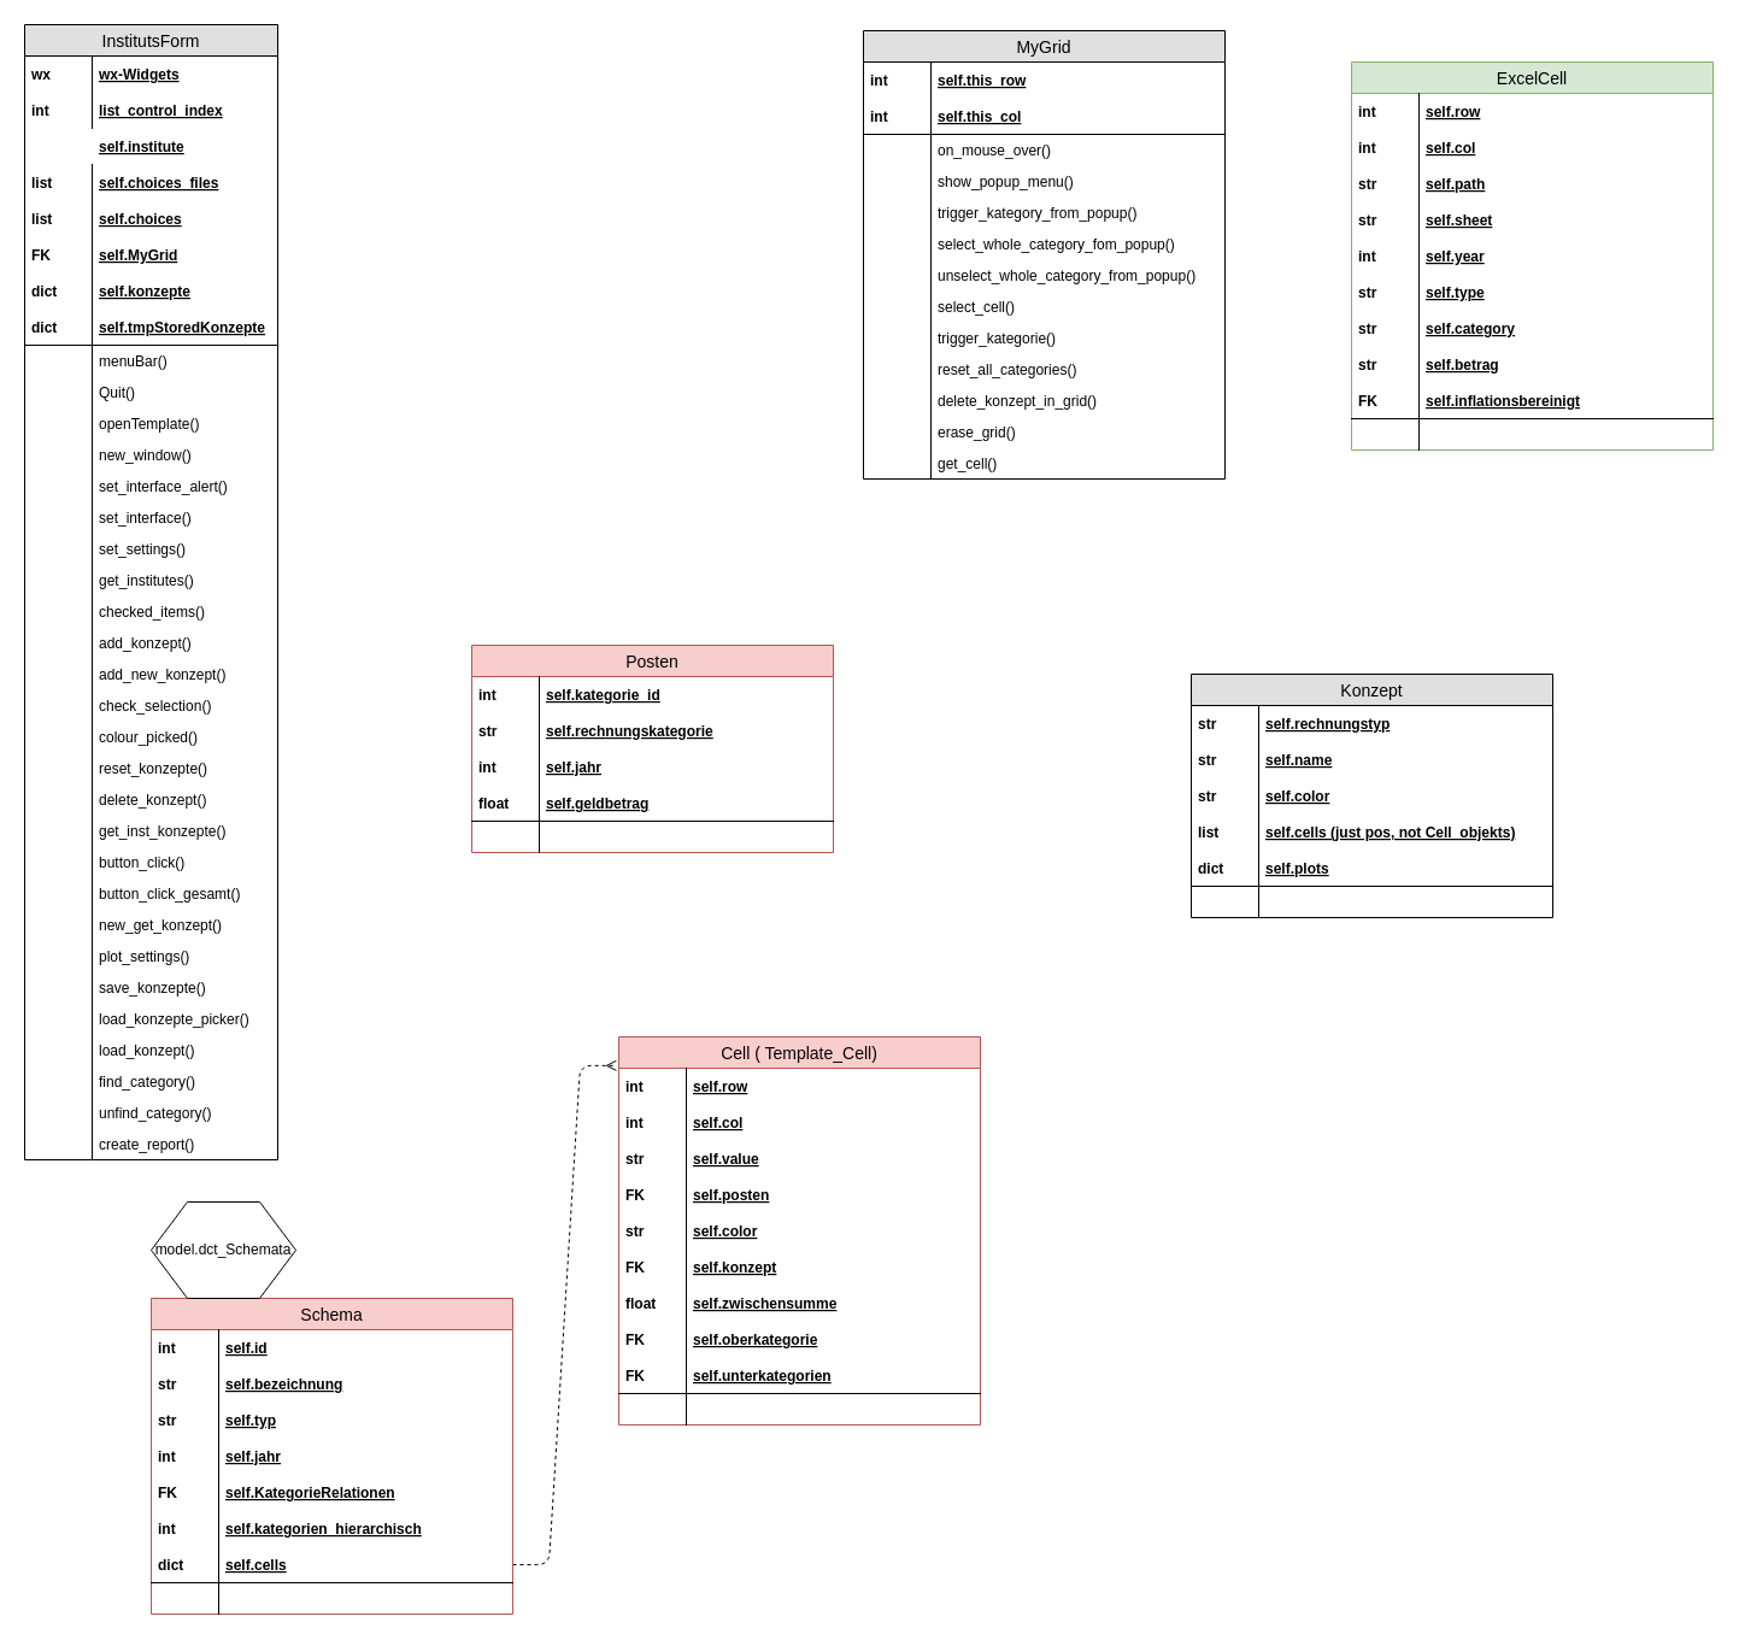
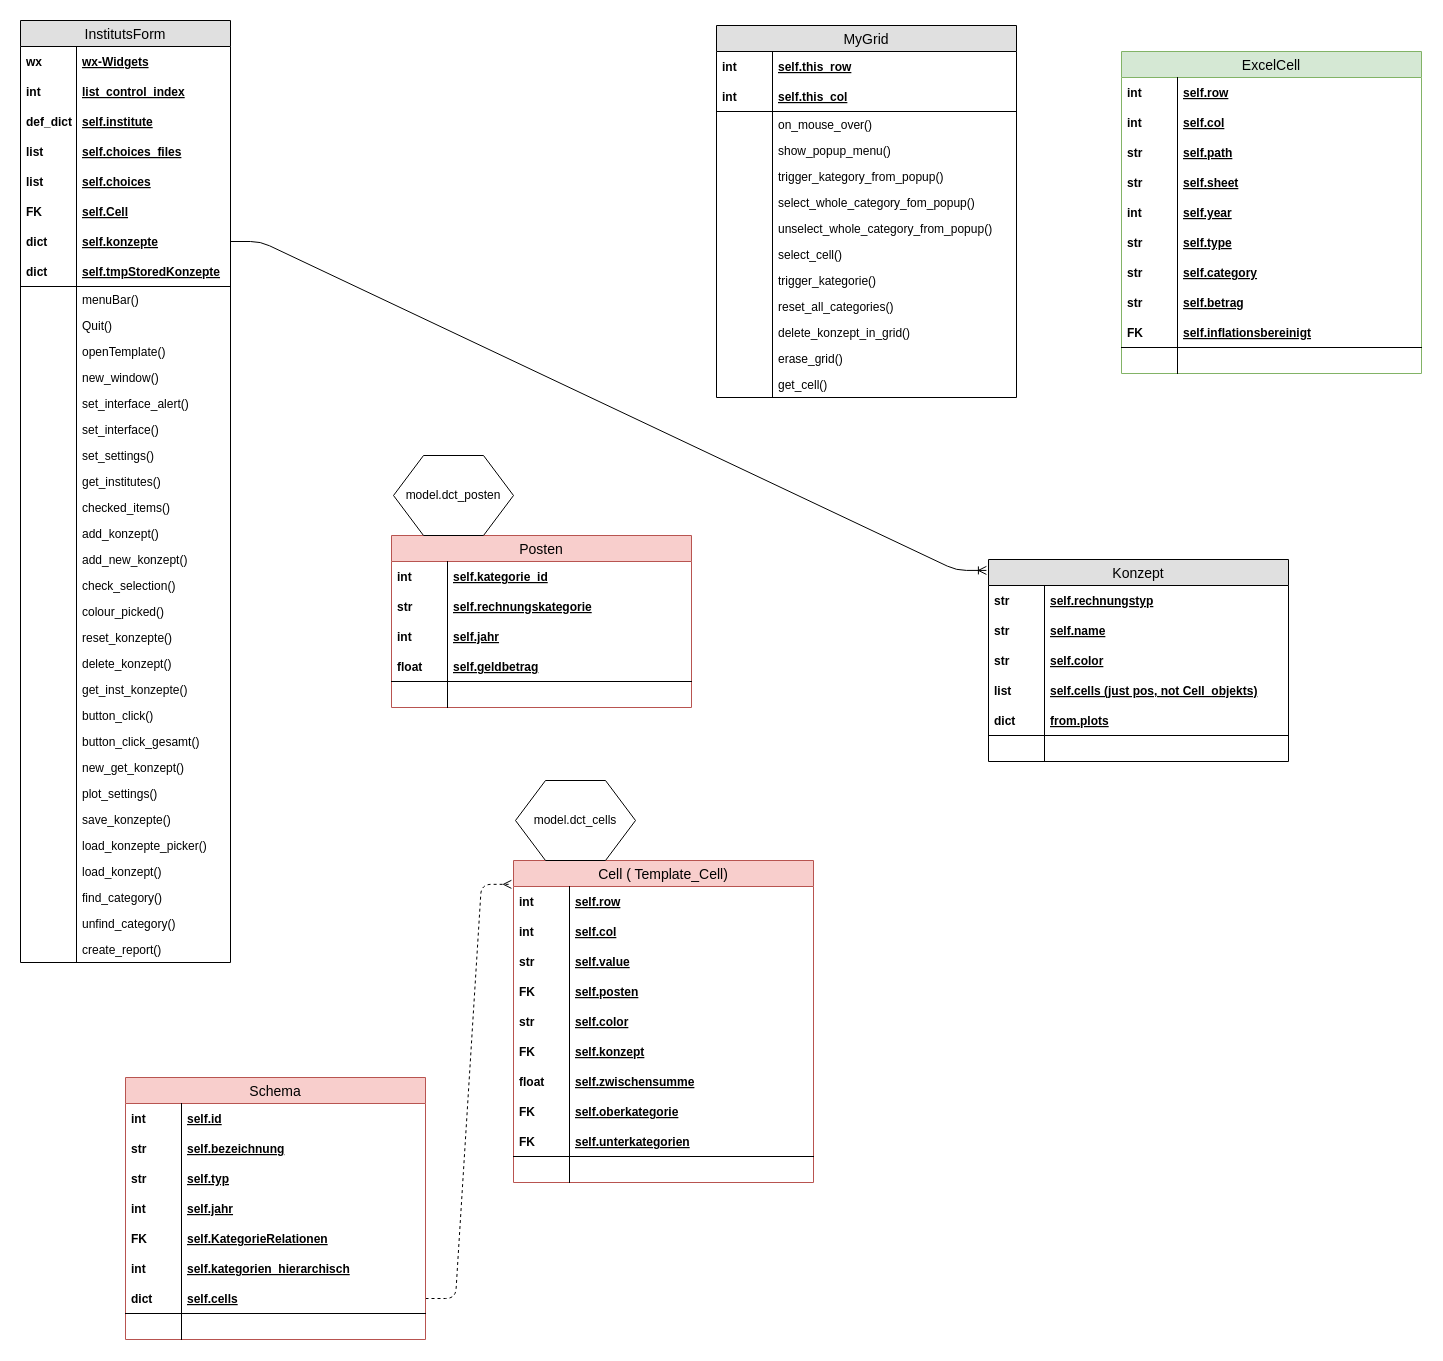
+ <mxCell id="8" value="def_dict" style="shape=partialRectangle;fontStyle=1;top=0;left=0;bottom=0;fillColor=none;align=left;verticalAlign=middle;spacingLeft=4;spacingRight=4;overflow=hidden;rotatable=0;points=[];portConstraint=eastwest;part=1;fontSize=12;" parent="7" vertex="1" connectable="0"><mxGeometry width="56" height="30" as="geometry" /></mxCell>
- <mxCell id="13" value="self.MyGrid" style="shape=partialRectangle;top=0;left=0;right=0;bottom=0;align=left;verticalAlign=middle;fillColor=none;spacingLeft=60;spacingRight=4;overflow=hidden;rotatable=0;points=[[0,0.5],[1,0.5]];portConstraint=eastwest;dropTarget=0;fontStyle=5;fontSize=12;" parent="2" vertex="1"><mxGeometry y="176" width="210" height="30" as="geometry" /></mxCell>
+ <mxCell id="13" value="self.Cell" style="shape=partialRectangle;top=0;left=0;right=0;bottom=0;align=left;verticalAlign=middle;fillColor=none;spacingLeft=60;spacingRight=4;overflow=hidden;rotatable=0;points=[[0,0.5],[1,0.5]];portConstraint=eastwest;dropTarget=0;fontStyle=5;fontSize=12;" parent="2" vertex="1"><mxGeometry y="176" width="210" height="30" as="geometry" /></mxCell>
+ <mxCell id="132" value="" style="edgeStyle=entityRelationEdgeStyle;fontSize=12;html=1;endArrow=ERoneToMany;exitX=1;exitY=0.5;exitDx=0;exitDy=0;entryX=-0.007;entryY=0.054;entryDx=0;entryDy=0;entryPerimeter=0;" parent="1" source="15" target="119" edge="1"><mxGeometry width="100" height="100" relative="1" as="geometry"><mxPoint x="291" y="705" as="sourcePoint" /><mxPoint x="391" y="605" as="targetPoint" /></mxGeometry></mxCell>
+ <mxCell id="189" value="model.dct_posten" style="shape=hexagon;perimeter=hexagonPerimeter2;whiteSpace=wrap;html=1;" vertex="1" parent="177"><mxGeometry x="2" width="120" height="80" as="geometry" /></mxCell>
- <mxCell id="128" value="self.plots" style="shape=partialRectangle;top=0;left=0;right=0;bottom=1;align=left;verticalAlign=middle;fillColor=none;spacingLeft=60;spacingRight=4;overflow=hidden;rotatable=0;points=[[0,0.5],[1,0.5]];portConstraint=eastwest;dropTarget=0;fontStyle=5;fontSize=12;" parent="119" vertex="1"><mxGeometry y="146" width="300" height="30" as="geometry" /></mxCell>
+ <mxCell id="128" value="from.plots" style="shape=partialRectangle;top=0;left=0;right=0;bottom=1;align=left;verticalAlign=middle;fillColor=none;spacingLeft=60;spacingRight=4;overflow=hidden;rotatable=0;points=[[0,0.5],[1,0.5]];portConstraint=eastwest;dropTarget=0;fontStyle=5;fontSize=12;" parent="119" vertex="1"><mxGeometry y="146" width="300" height="30" as="geometry" /></mxCell>
+ <mxCell id="176" value="model.dct_cells" style="shape=hexagon;perimeter=hexagonPerimeter2;whiteSpace=wrap;html=1;" vertex="1" parent="154"><mxGeometry x="2" width="120" height="80" as="geometry" /></mxCell>
- <mxCell id="153" value="model.dct_Schemata" style="shape=hexagon;perimeter=hexagonPerimeter2;whiteSpace=wrap;html=1;" vertex="1" parent="152"><mxGeometry width="120" height="80" as="geometry" /></mxCell>
